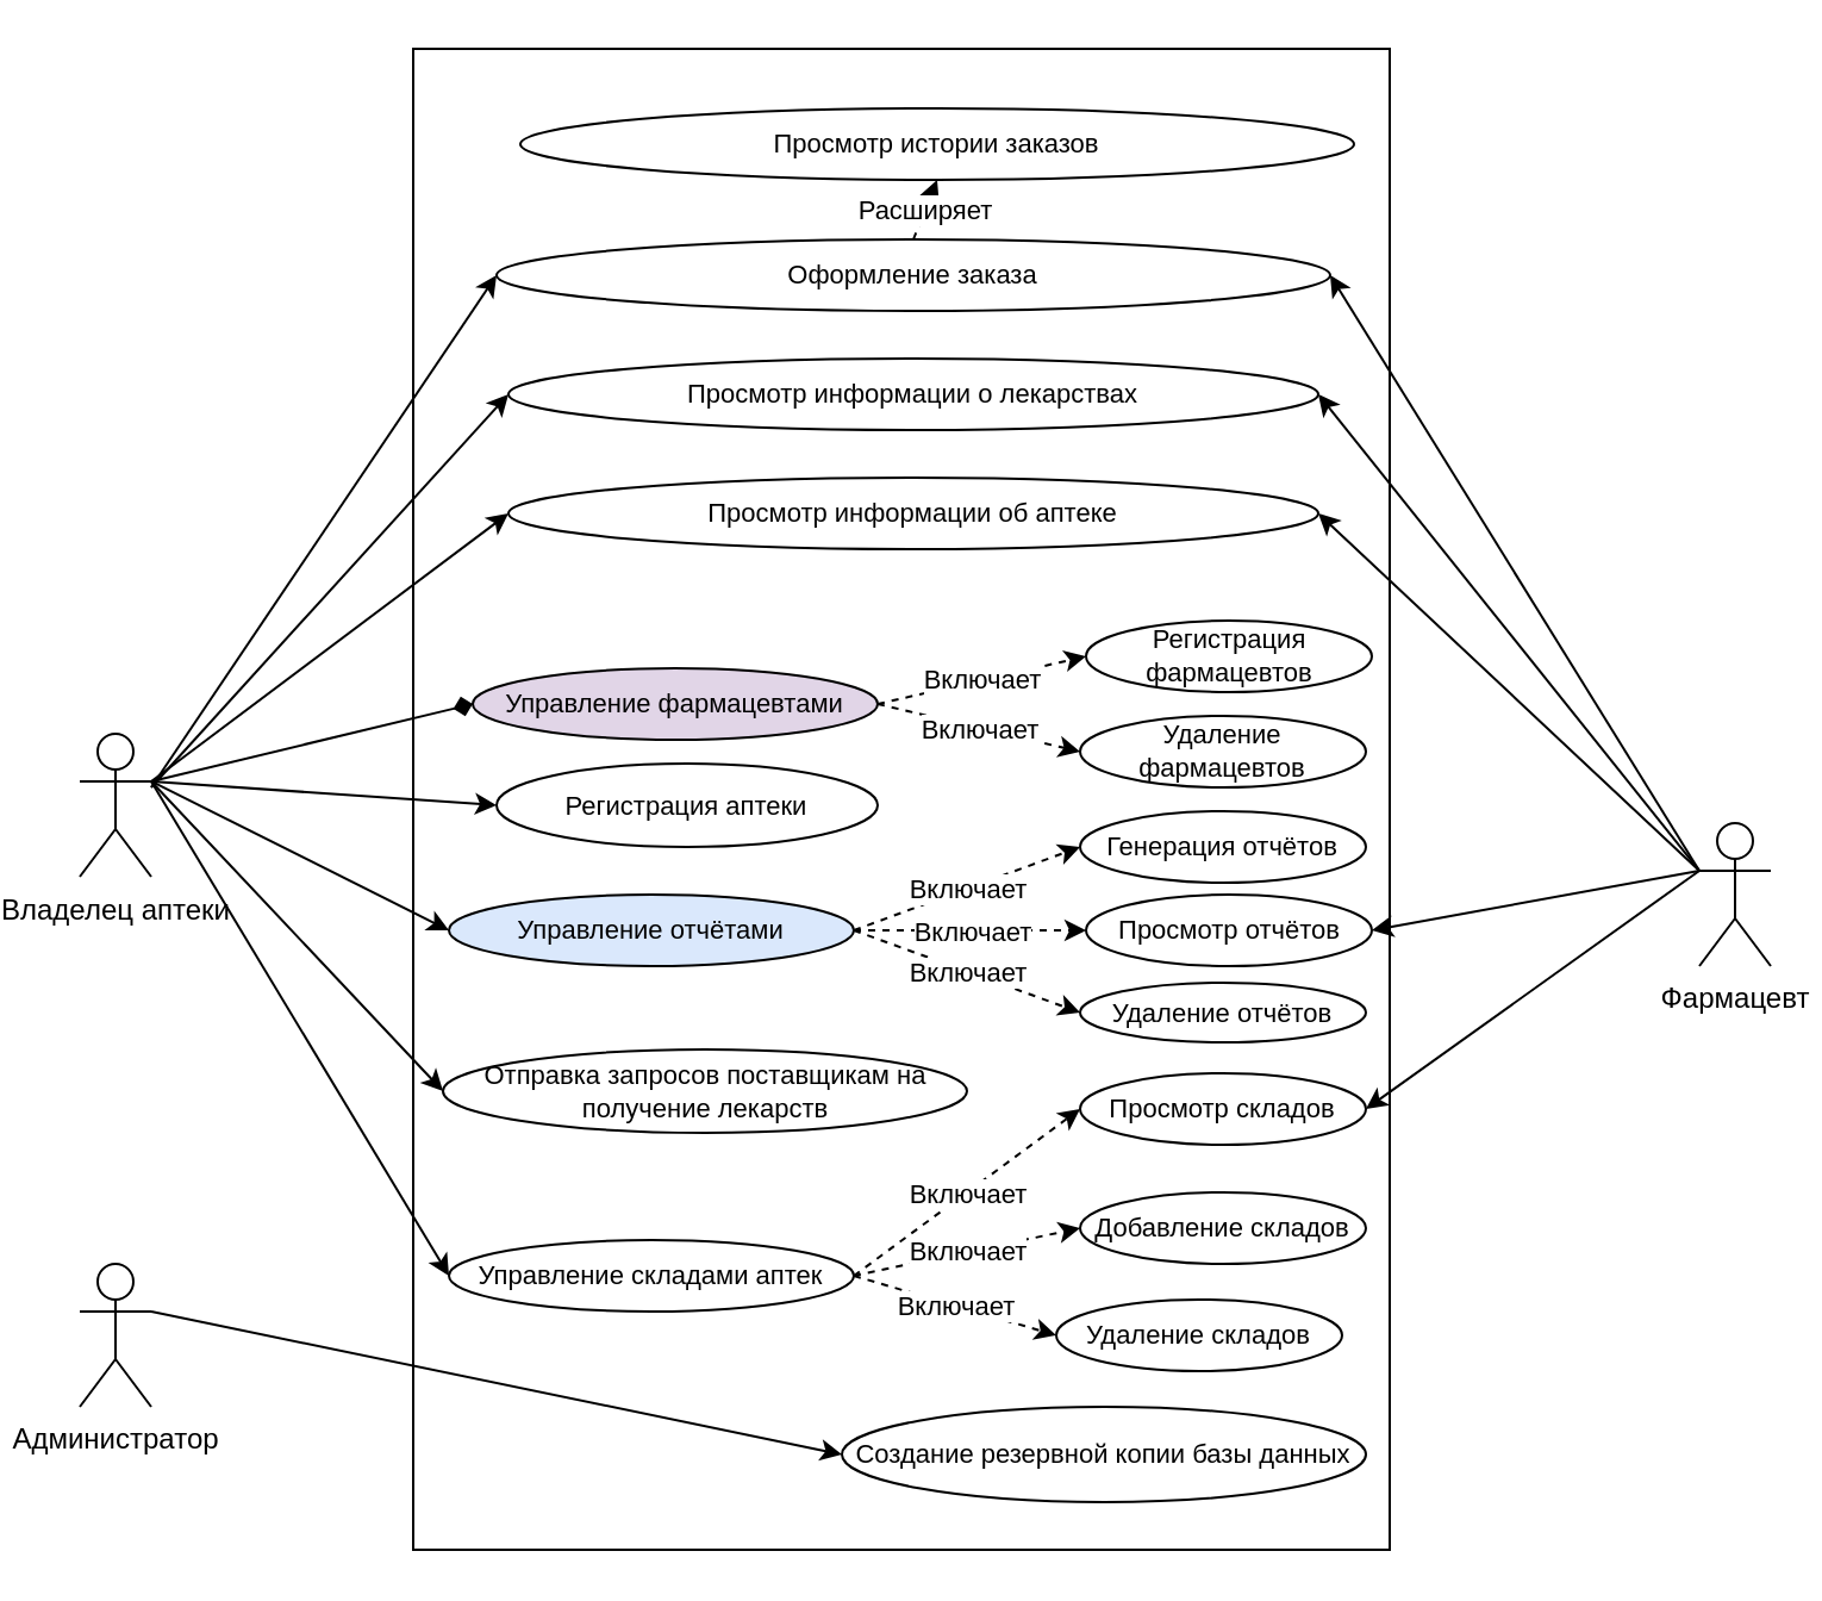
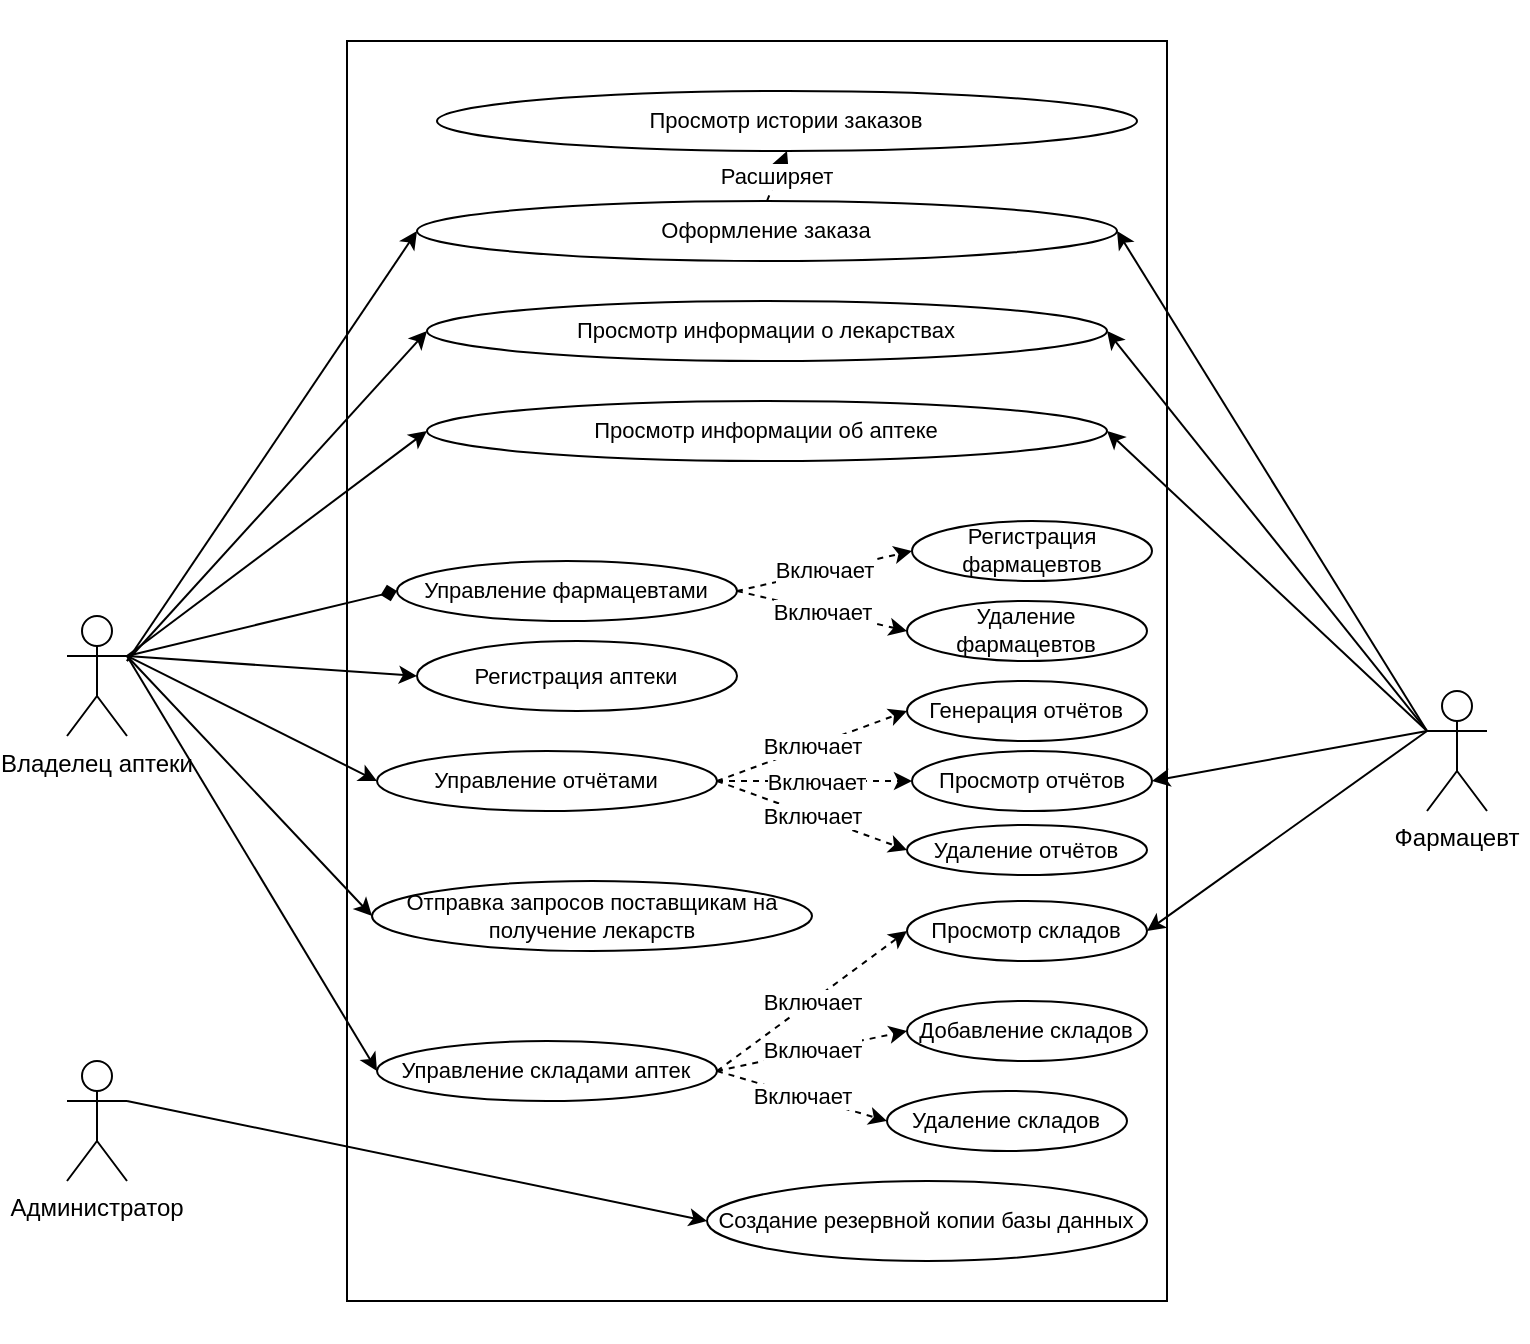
- <mxCell id="26" value="Управление фармацевтами" style="ellipse;whiteSpace=wrap;html=1;fontSize=11;fillColor=#e1d5e7;" vertex="1" parent="1"><mxGeometry x="185" y="280" width="170" height="30" as="geometry" /></mxCell>
+ <mxCell id="26" value="Управление фармацевтами" style="ellipse;whiteSpace=wrap;html=1;fontSize=11;" vertex="1" parent="1"><mxGeometry x="185" y="280" width="170" height="30" as="geometry" /></mxCell>
- <mxCell id="18" value="Управление отчётами" style="ellipse;whiteSpace=wrap;html=1;fontSize=11;fillColor=#dae8fc;" vertex="1" parent="1"><mxGeometry x="175" y="375" width="170" height="30" as="geometry" /></mxCell>
+ <mxCell id="18" value="Управление отчётами" style="ellipse;whiteSpace=wrap;html=1;fontSize=11;" vertex="1" parent="1"><mxGeometry x="175" y="375" width="170" height="30" as="geometry" /></mxCell>
